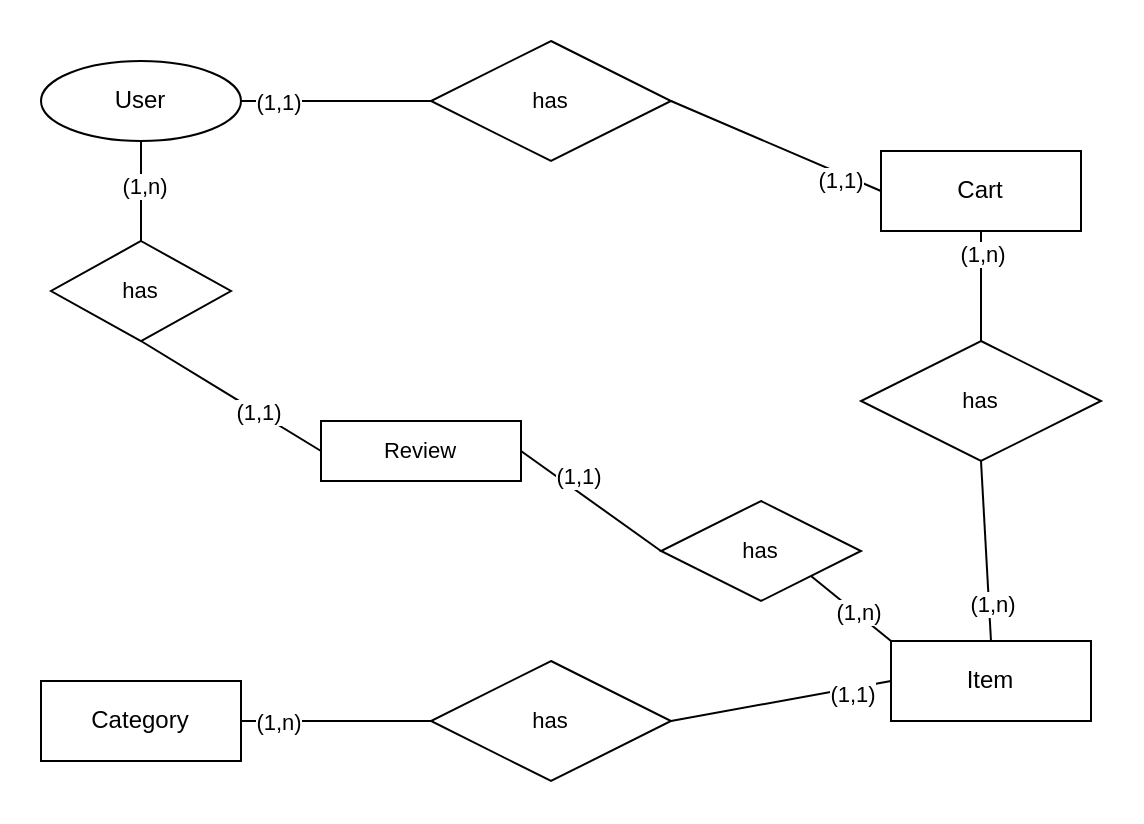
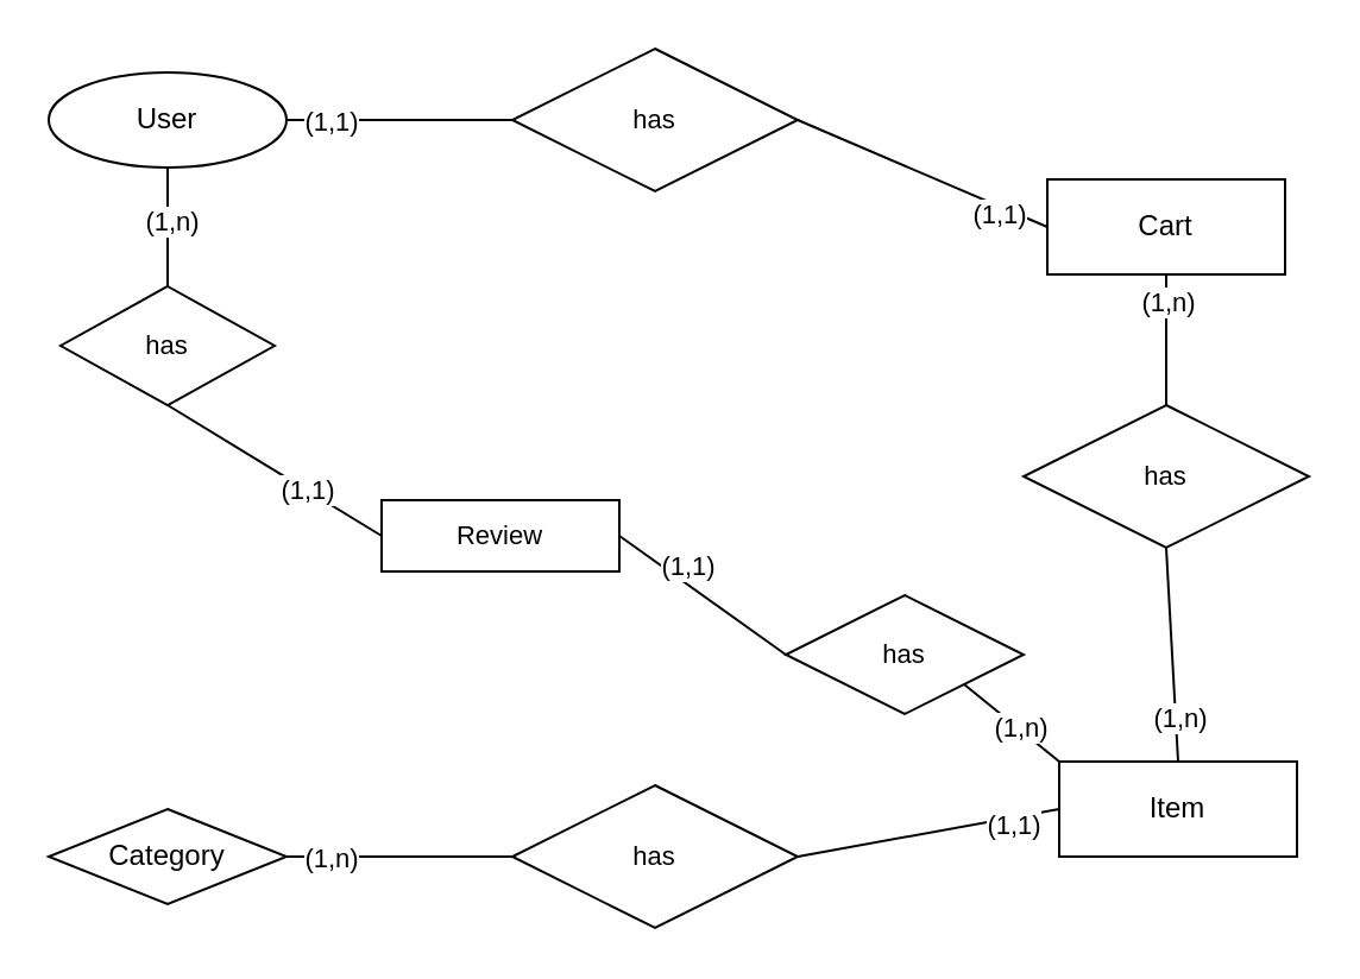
- <mxCell id="16" value="Category" style="whiteSpace=wrap;html=1;align=center;" vertex="1" parent="1"><mxGeometry x="20" y="340" width="100" height="40" as="geometry" /></mxCell>
+ <mxCell id="16" value="Category" style="rhombus;whiteSpace=wrap;html=1;align=center;" vertex="1" parent="1"><mxGeometry x="20" y="340" width="100" height="40" as="geometry" /></mxCell>
